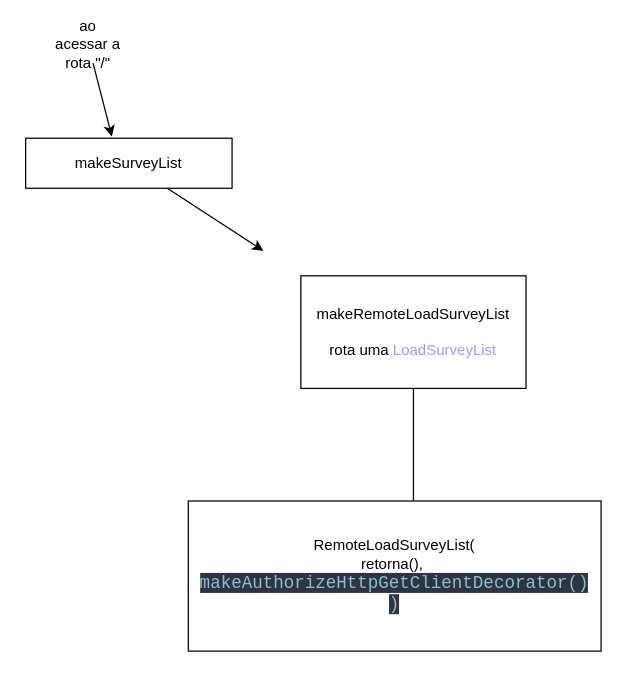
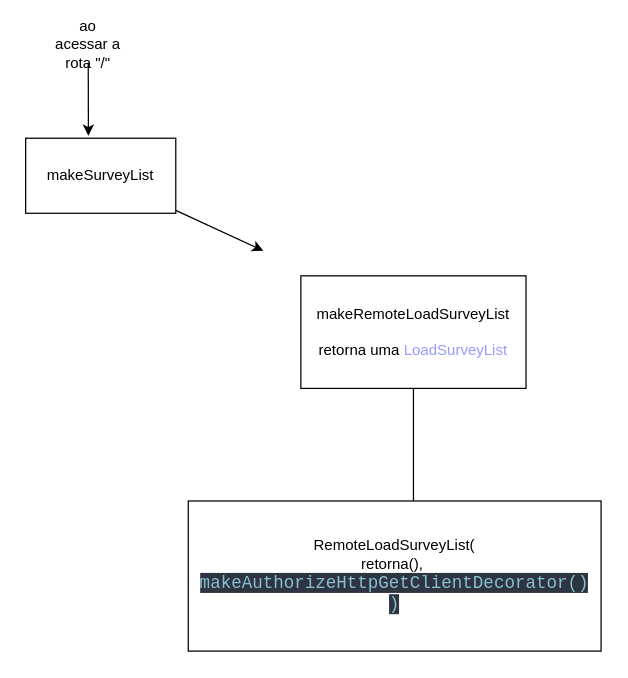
- <mxCell id="3" value="makeSurveyList" style="rounded=0;whiteSpace=wrap;html=1;" vertex="1" parent="1"><mxGeometry x="20" y="110" width="165" height="40" as="geometry" /></mxCell>
+ <mxCell id="3" value="makeSurveyList" style="rounded=0;whiteSpace=wrap;html=1;" vertex="1" parent="1"><mxGeometry x="20" y="110" width="120" height="60" as="geometry" /></mxCell>
- <mxCell id="7" value="makeRemoteLoadSurveyList&lt;br&gt;&lt;br&gt;rota uma &lt;font color=&quot;#9999ff&quot;&gt;LoadSurveyList&lt;/font&gt;" style="rounded=0;whiteSpace=wrap;html=1;" vertex="1" parent="1"><mxGeometry x="240" y="220" width="180" height="90" as="geometry" /></mxCell>
+ <mxCell id="7" value="makeRemoteLoadSurveyList&lt;br&gt;&lt;br&gt;retorna uma &lt;font color=&quot;#9999ff&quot;&gt;LoadSurveyList&lt;/font&gt;" style="rounded=0;whiteSpace=wrap;html=1;" vertex="1" parent="1"><mxGeometry x="240" y="220" width="180" height="90" as="geometry" /></mxCell>
